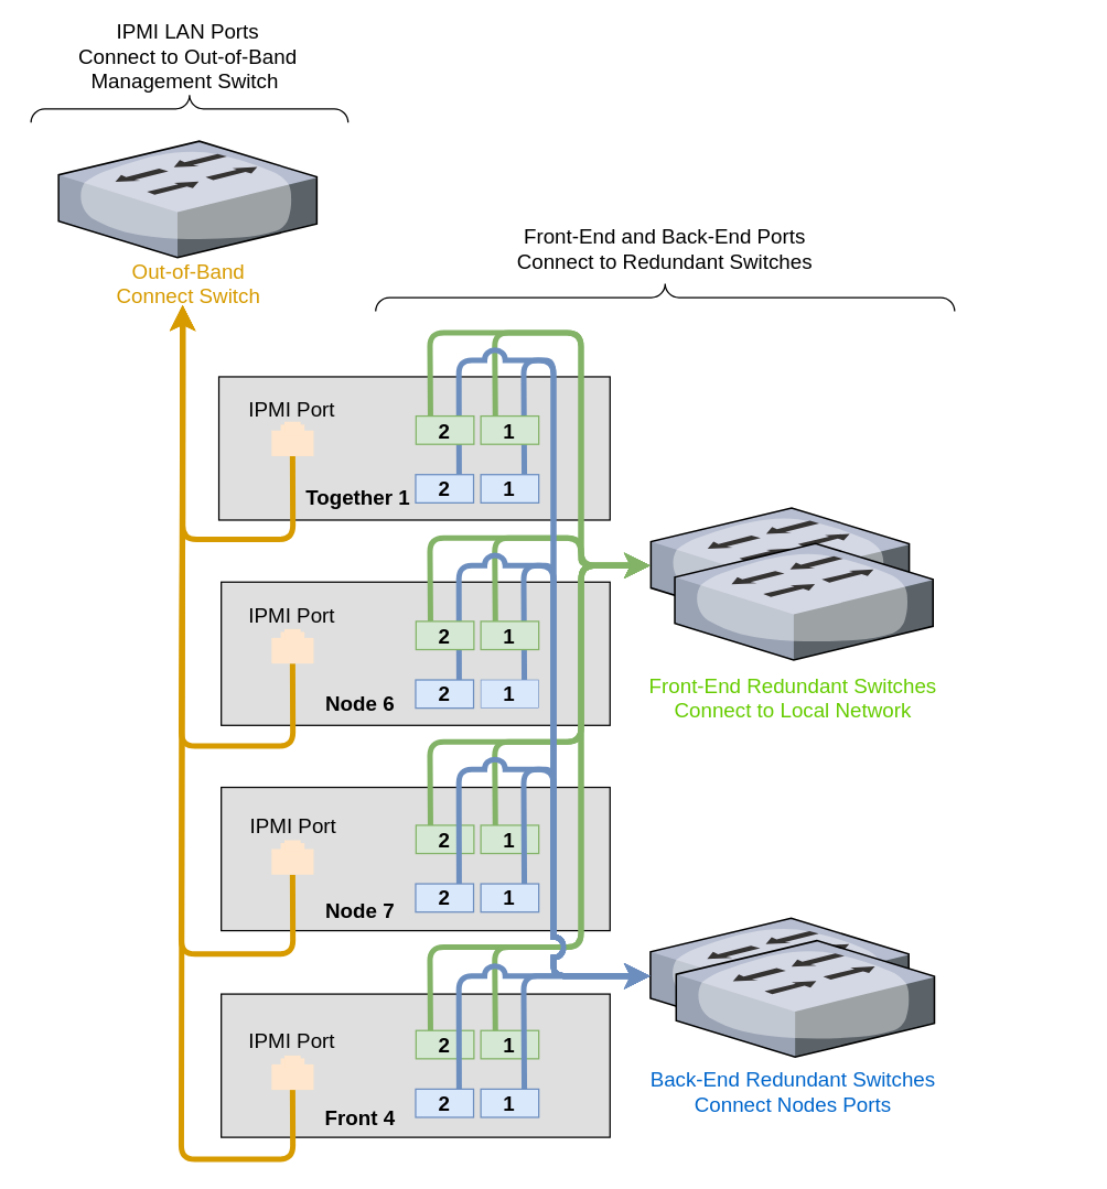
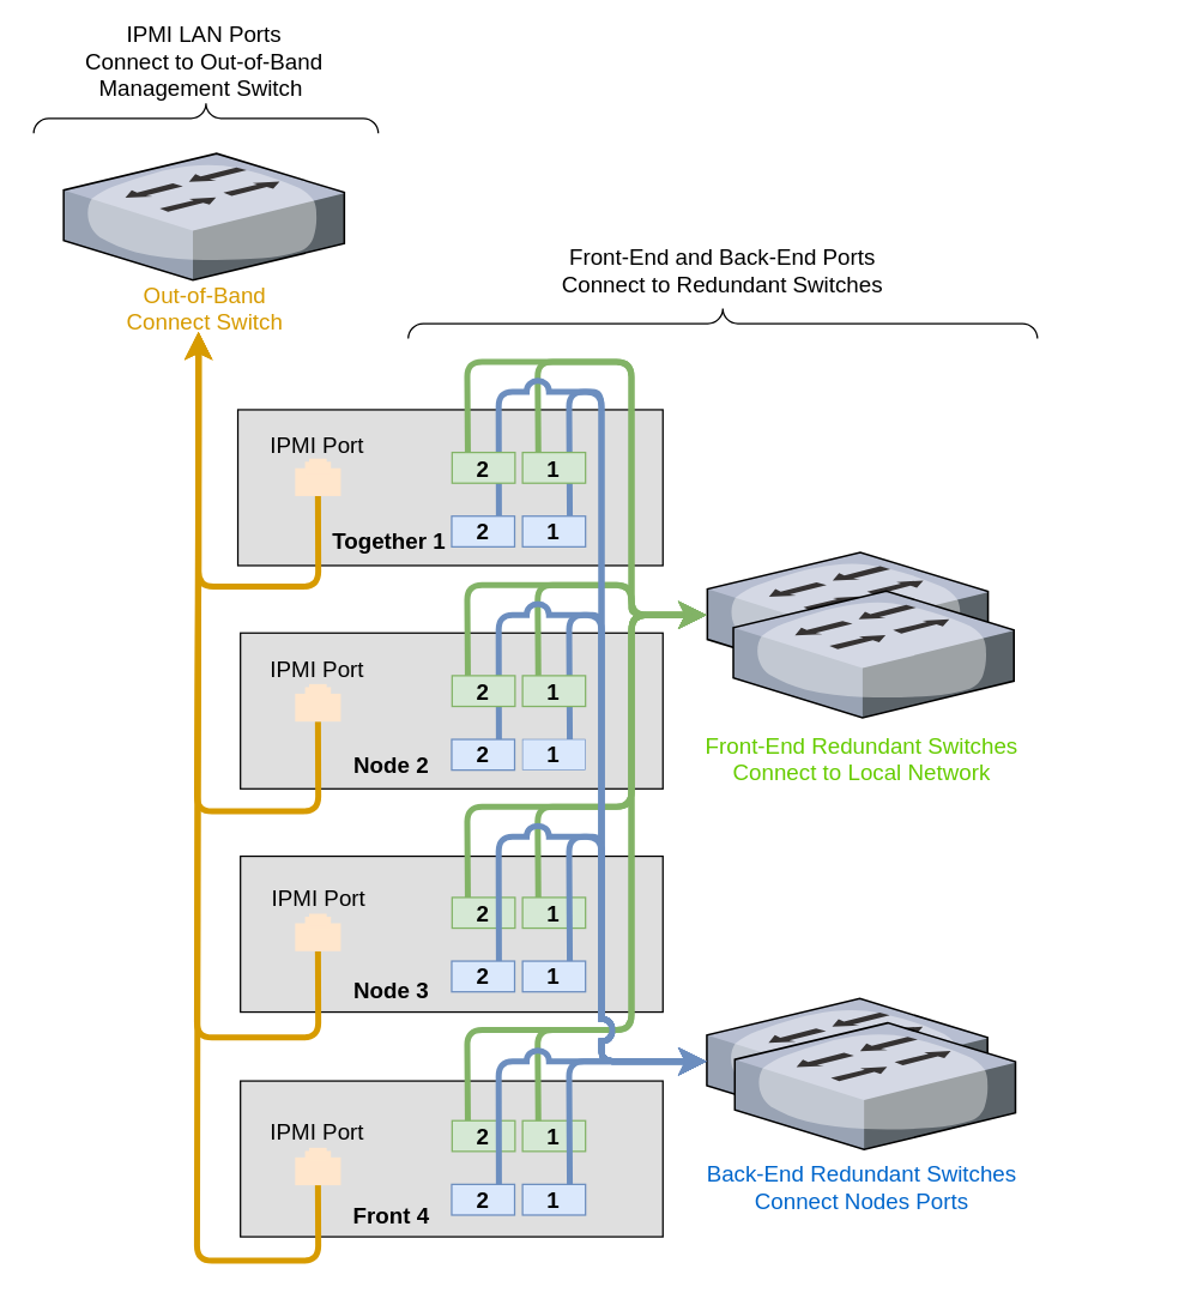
- <mxCell id="25" value="&lt;span style=&quot;&quot;&gt;Node 6&lt;/span&gt;" style="text;html=1;strokeColor=none;fillColor=none;align=center;verticalAlign=middle;whiteSpace=wrap;rounded=0;shadow=0;fontSize=15;fontStyle=1" parent="1" vertex="1"><mxGeometry x="160.83" y="500" width="200.17" height="20" as="geometry" /></mxCell>
+ <mxCell id="25" value="&lt;span style=&quot;&quot;&gt;Node 2&lt;/span&gt;" style="text;html=1;strokeColor=none;fillColor=none;align=center;verticalAlign=middle;whiteSpace=wrap;rounded=0;shadow=0;fontSize=15;fontStyle=1" parent="1" vertex="1"><mxGeometry x="160.83" y="500" width="200.17" height="20" as="geometry" /></mxCell>
- <mxCell id="6" value="&lt;span style=&quot;&quot;&gt;Node 7&lt;/span&gt;" style="text;html=1;strokeColor=none;fillColor=none;align=center;verticalAlign=middle;whiteSpace=wrap;rounded=0;shadow=0;fontSize=15;fontStyle=1" parent="1" vertex="1"><mxGeometry x="160.83" y="650" width="200.17" height="20" as="geometry" /></mxCell>
+ <mxCell id="6" value="&lt;span style=&quot;&quot;&gt;Node 3&lt;/span&gt;" style="text;html=1;strokeColor=none;fillColor=none;align=center;verticalAlign=middle;whiteSpace=wrap;rounded=0;shadow=0;fontSize=15;fontStyle=1" parent="1" vertex="1"><mxGeometry x="160.83" y="650" width="200.17" height="20" as="geometry" /></mxCell>
